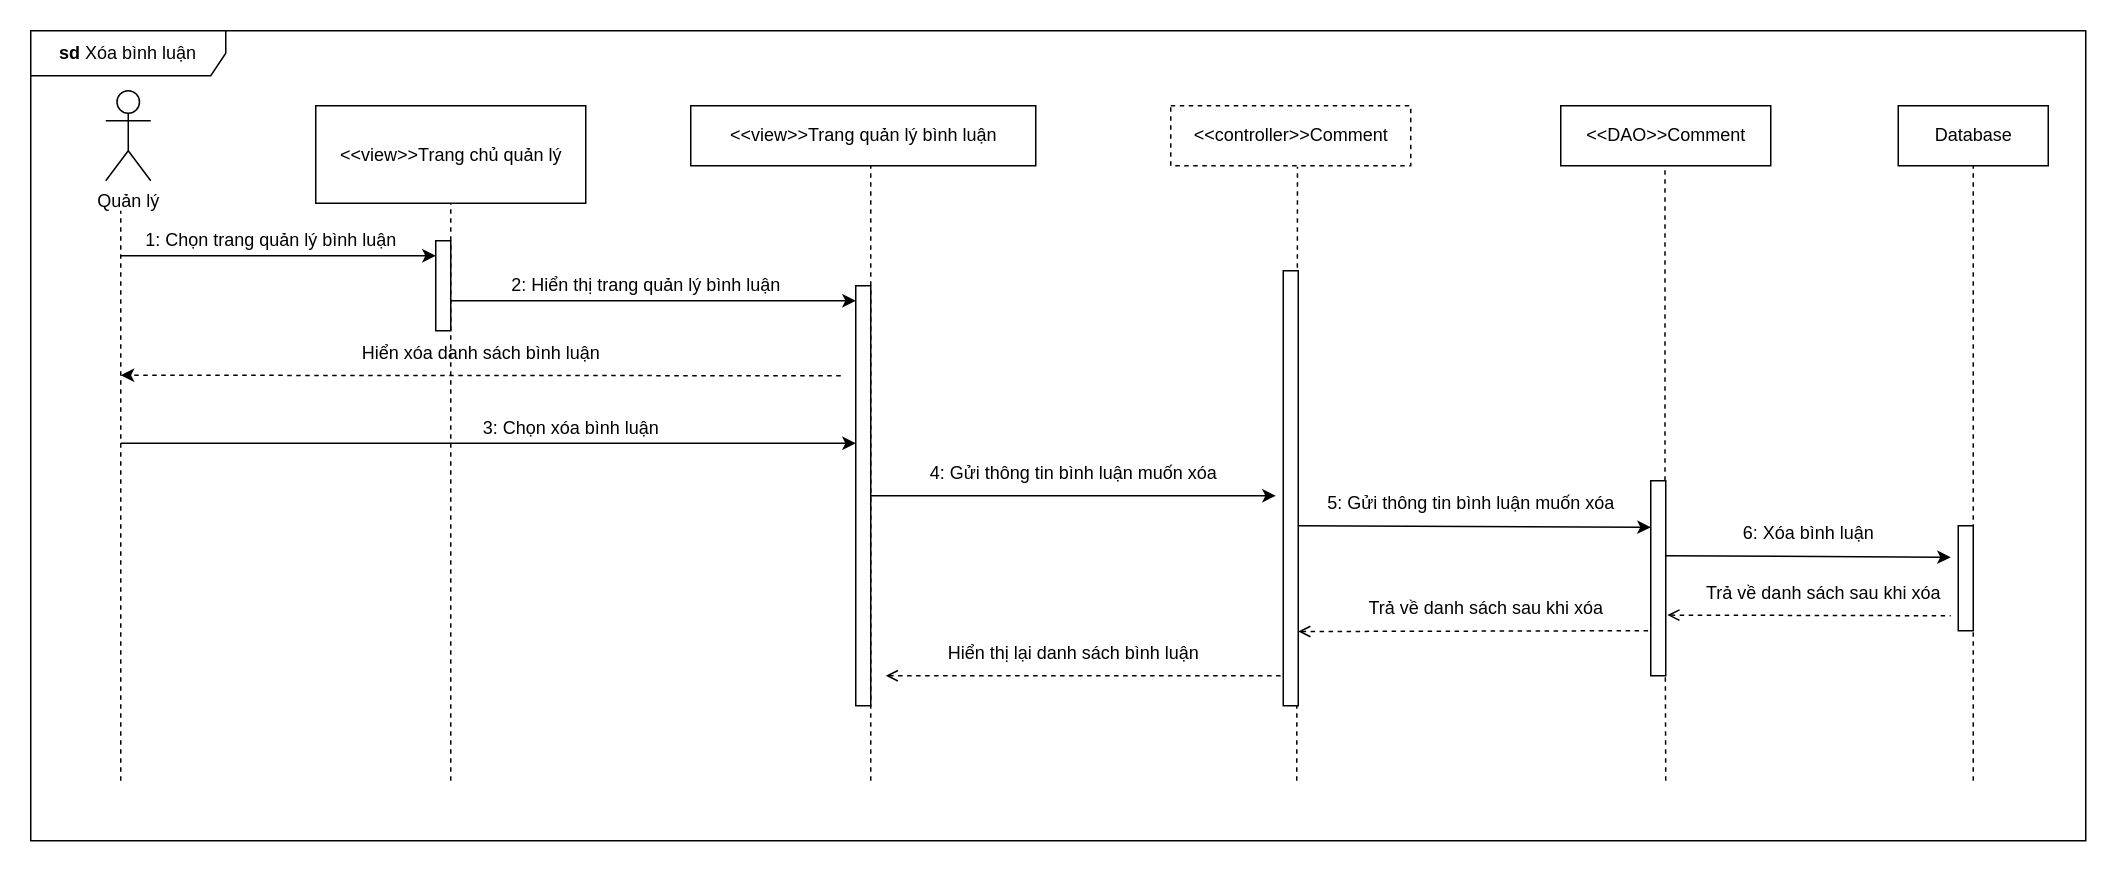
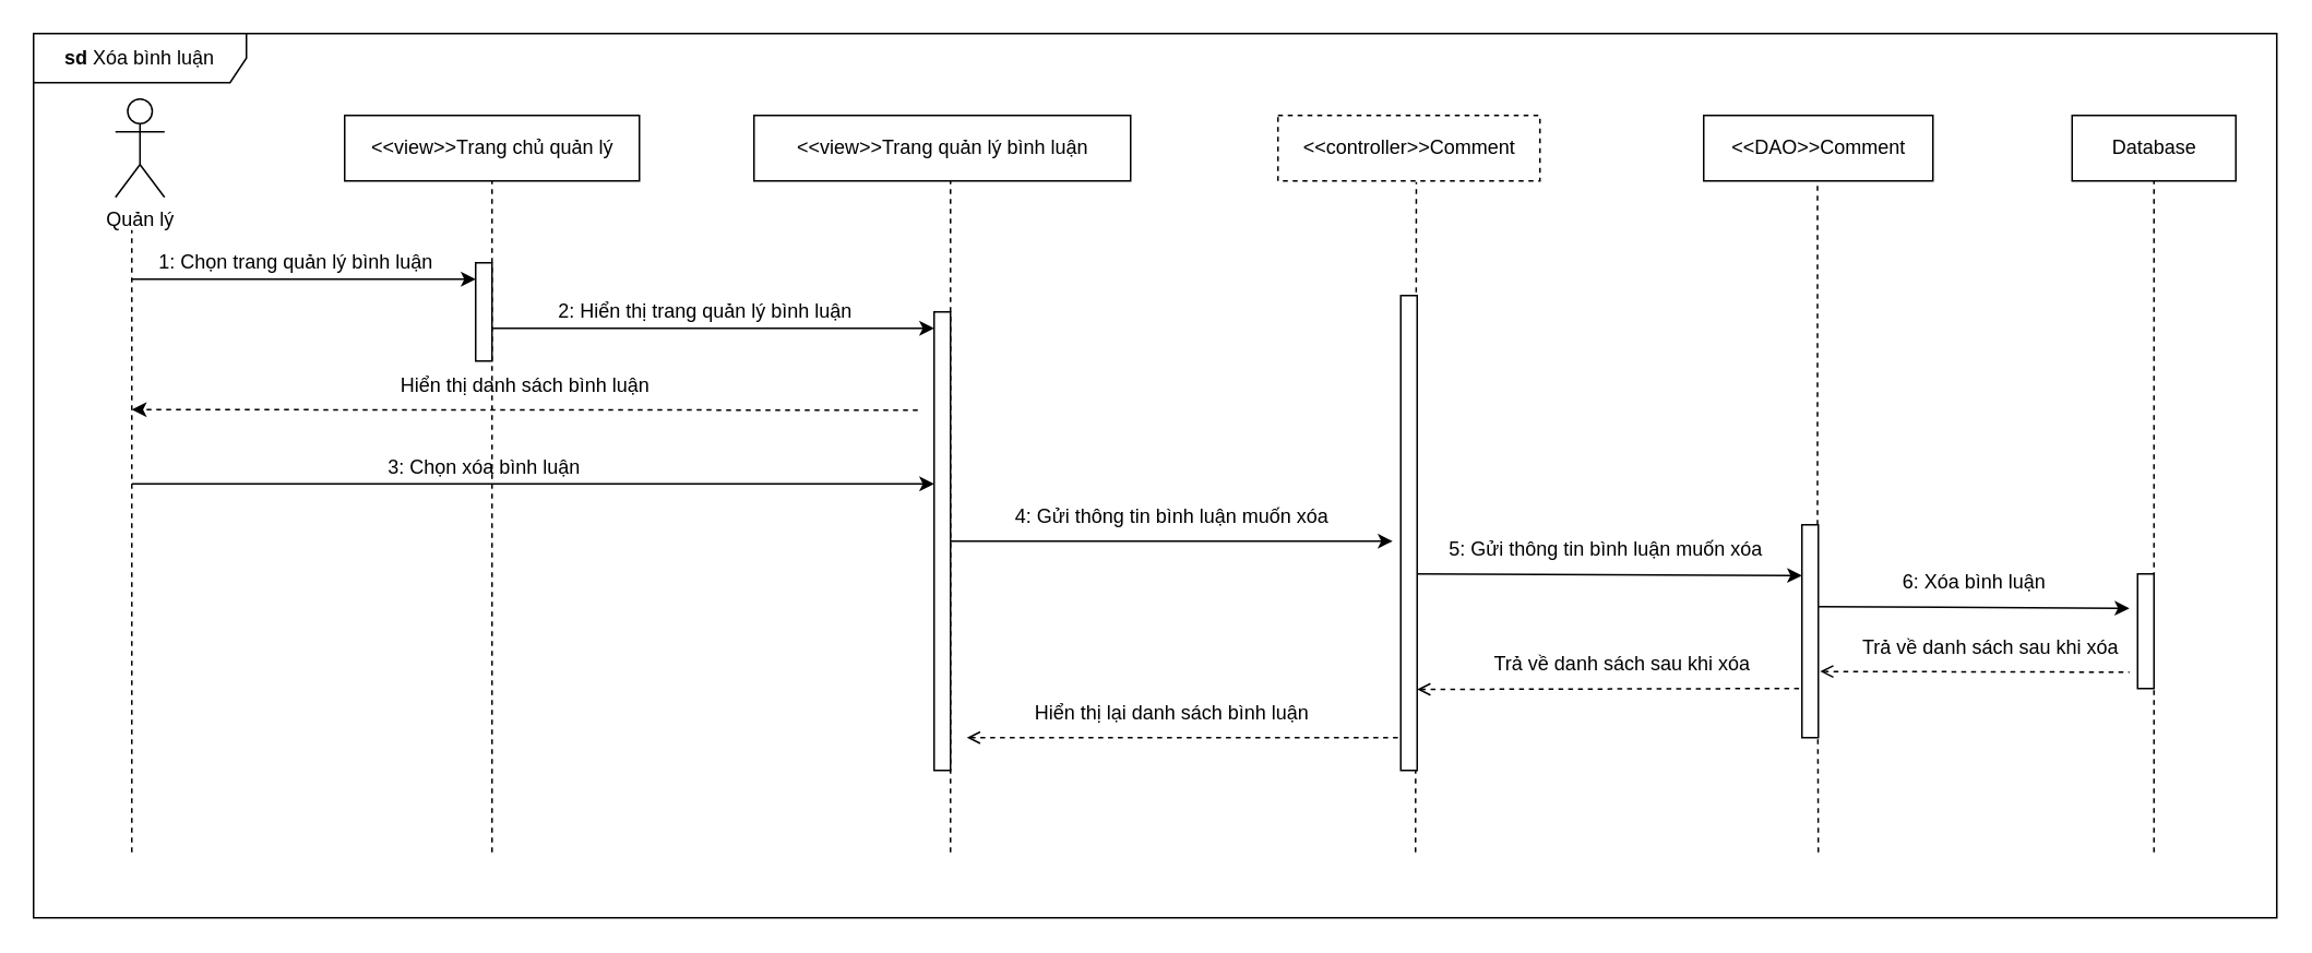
- <mxCell id="4" value="&amp;lt;&amp;lt;view&amp;gt;&amp;gt;Trang chủ quản lý" style="html=1;" parent="1" vertex="1"><mxGeometry x="210" y="70" width="180" height="65" as="geometry" /></mxCell>
+ <mxCell id="4" value="&amp;lt;&amp;lt;view&amp;gt;&amp;gt;Trang chủ quản lý" style="html=1;" parent="1" vertex="1"><mxGeometry x="210" y="70" width="180" height="40" as="geometry" /></mxCell>
- <mxCell id="26" value="Hiển xóa danh sách bình luận" style="text;html=1;align=center;verticalAlign=middle;resizable=0;points=[];autosize=1;strokeColor=none;fillColor=none;" parent="1" vertex="1"><mxGeometry x="230" y="220" width="180" height="30" as="geometry" /></mxCell>
+ <mxCell id="26" value="Hiển thị danh sách bình luận" style="text;html=1;align=center;verticalAlign=middle;resizable=0;points=[];autosize=1;strokeColor=none;fillColor=none;" parent="1" vertex="1"><mxGeometry x="230" y="220" width="180" height="30" as="geometry" /></mxCell>
- <mxCell id="28" value="3: Chọn xóa bình luận" style="text;html=1;align=center;verticalAlign=middle;resizable=0;points=[];autosize=1;strokeColor=none;fillColor=none;" parent="1" vertex="1"><mxGeometry x="310" y="270" width="140" height="30" as="geometry" /></mxCell>
+ <mxCell id="28" value="3: Chọn xóa bình luận" style="text;html=1;align=center;verticalAlign=middle;resizable=0;points=[];autosize=1;strokeColor=none;fillColor=none;" parent="1" vertex="1"><mxGeometry x="225" y="270" width="140" height="30" as="geometry" /></mxCell>
